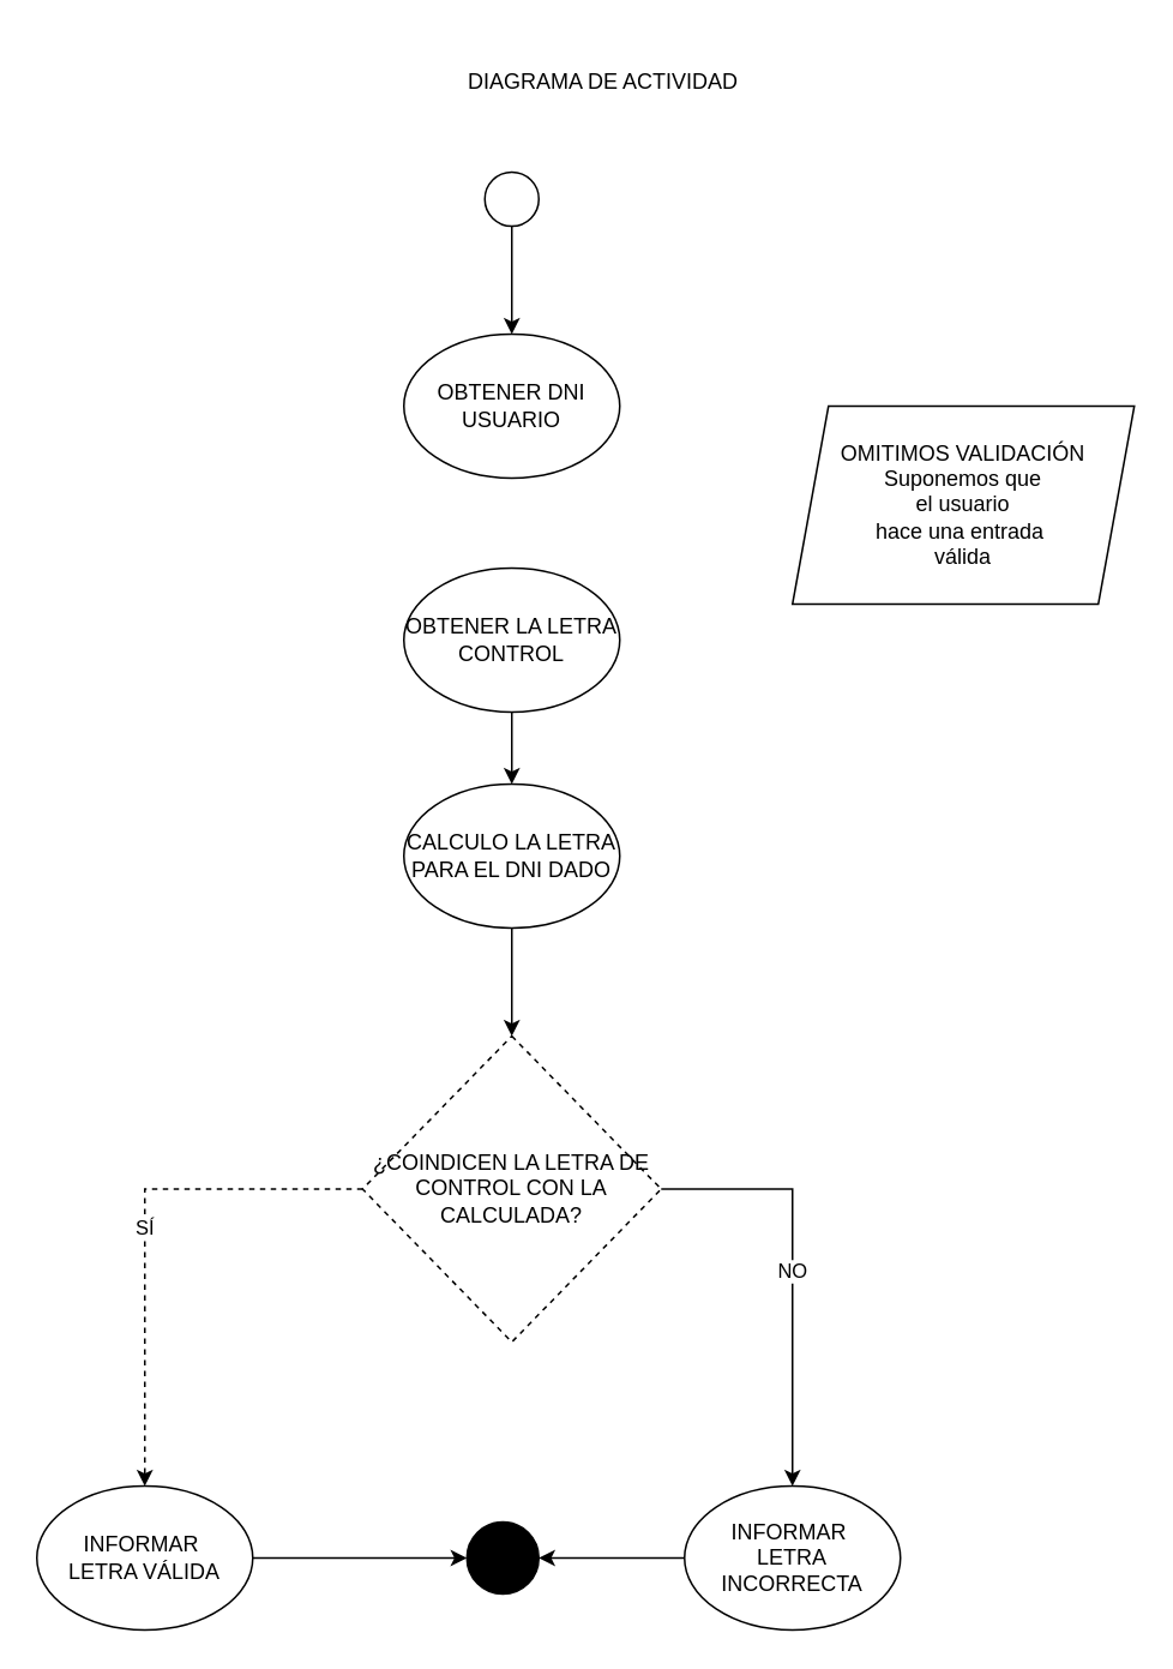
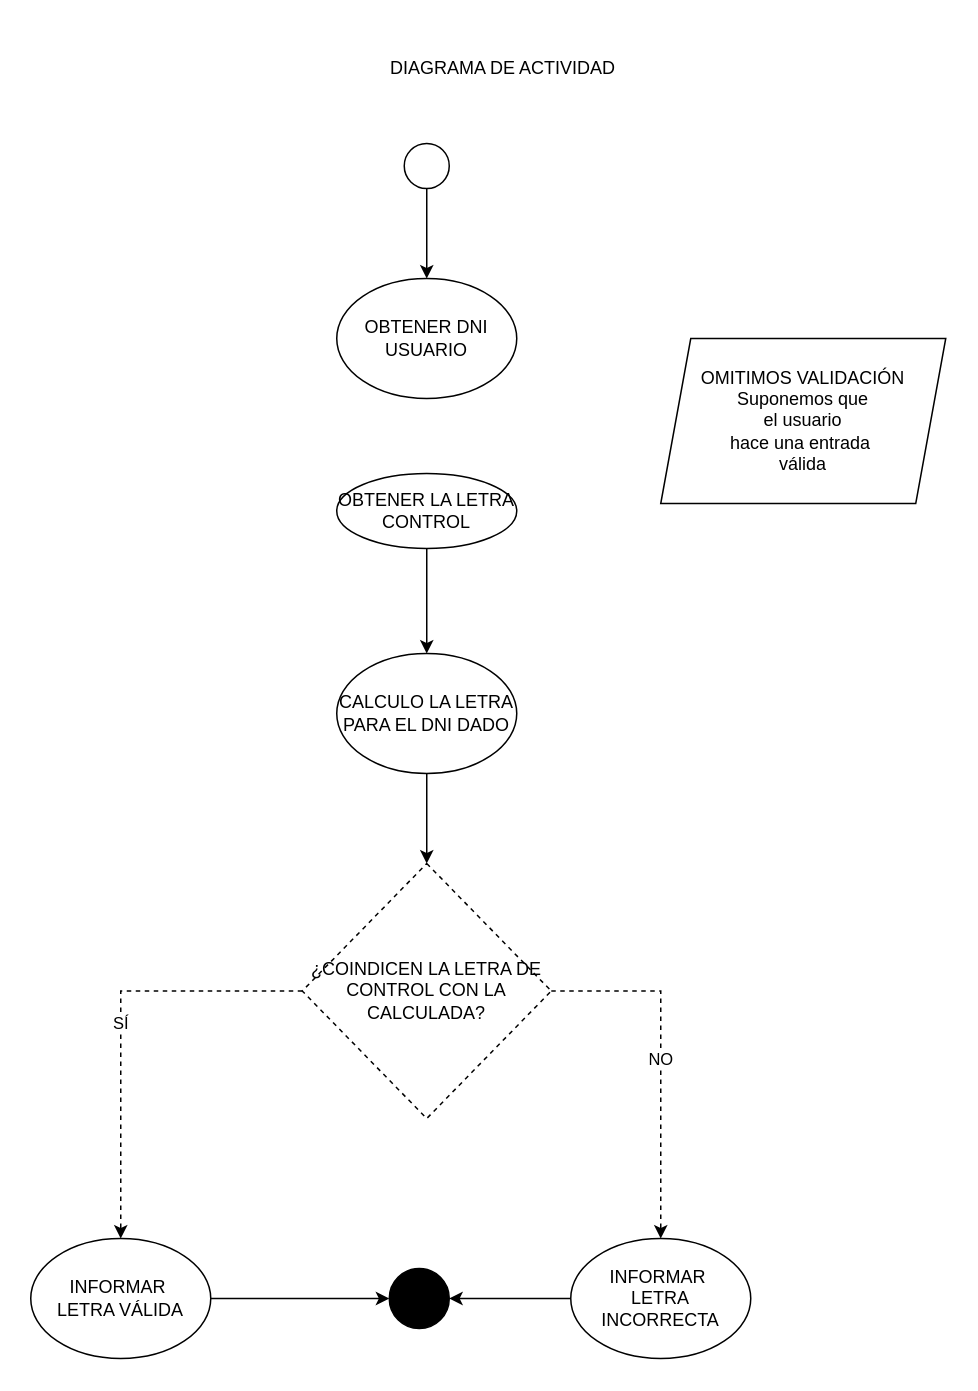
- <mxCell id="7" value="OBTENER LA LETRA CONTROL" style="ellipse;whiteSpace=wrap;html=1;" vertex="1" parent="1"><mxGeometry x="224" y="315" width="120" height="80" as="geometry" /></mxCell>
+ <mxCell id="7" value="OBTENER LA LETRA CONTROL" style="ellipse;whiteSpace=wrap;html=1;" vertex="1" parent="1"><mxGeometry x="224" y="315" width="120" height="50" as="geometry" /></mxCell>
- <mxCell id="12" value="NO" style="edgeStyle=orthogonalEdgeStyle;rounded=0;orthogonalLoop=1;jettySize=auto;html=1;entryX=0.5;entryY=0;entryDx=0;entryDy=0;" edge="1" parent="1" source="13" target="17"><mxGeometry relative="1" as="geometry" /></mxCell>
+ <mxCell id="12" value="NO" style="edgeStyle=orthogonalEdgeStyle;rounded=0;orthogonalLoop=1;jettySize=auto;html=1;entryX=0.5;entryY=0;entryDx=0;entryDy=0;dashed=1;" edge="1" parent="1" source="13" target="17"><mxGeometry relative="1" as="geometry" /></mxCell>
